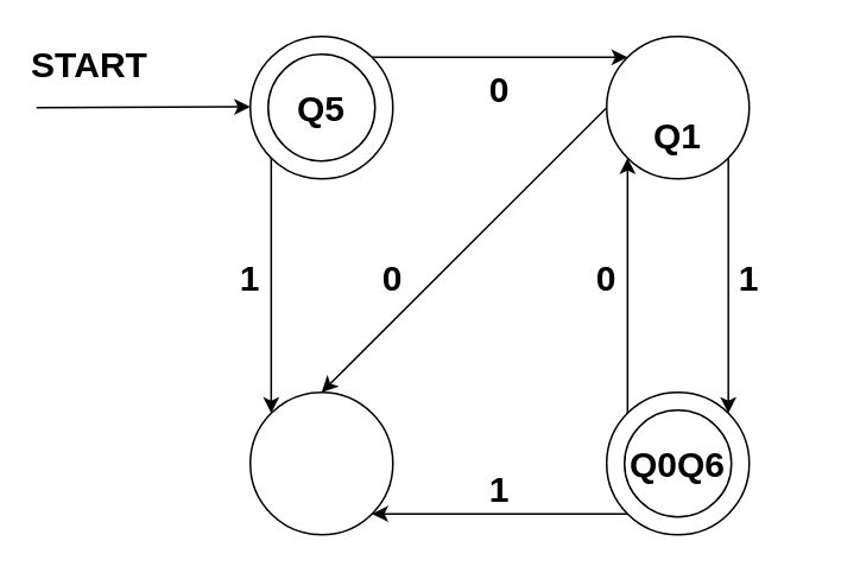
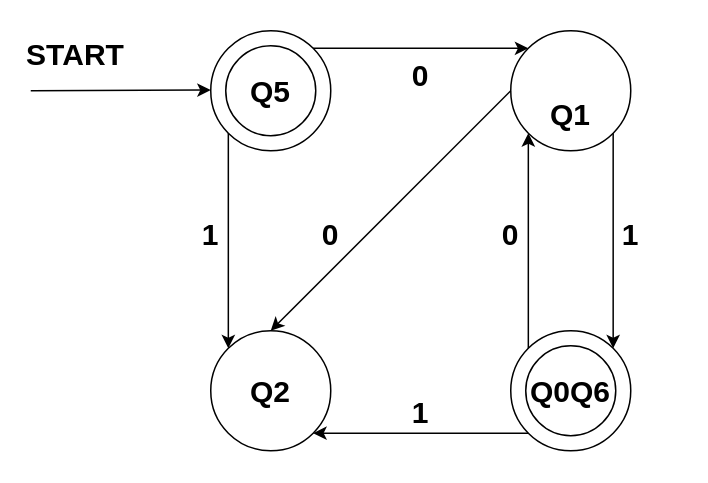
+ <mxCell id="17" value="&lt;b&gt;Q2&lt;/b&gt;" style="text;html=1;strokeColor=none;fillColor=none;align=center;verticalAlign=middle;whiteSpace=wrap;rounded=0;fontSize=20;" vertex="1" parent="1"><mxGeometry x="150" y="245" width="60" height="30" as="geometry" /></mxCell>
